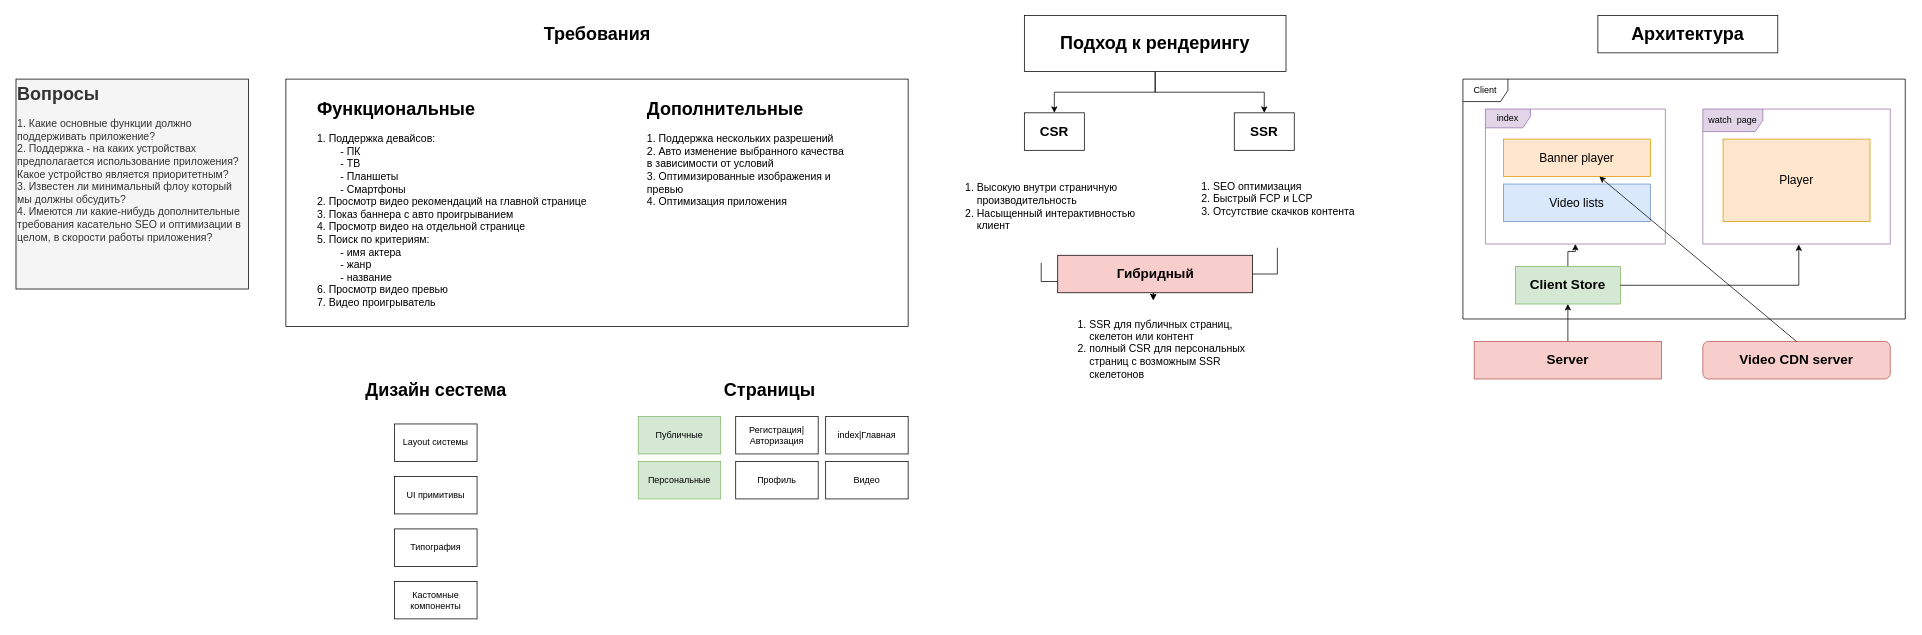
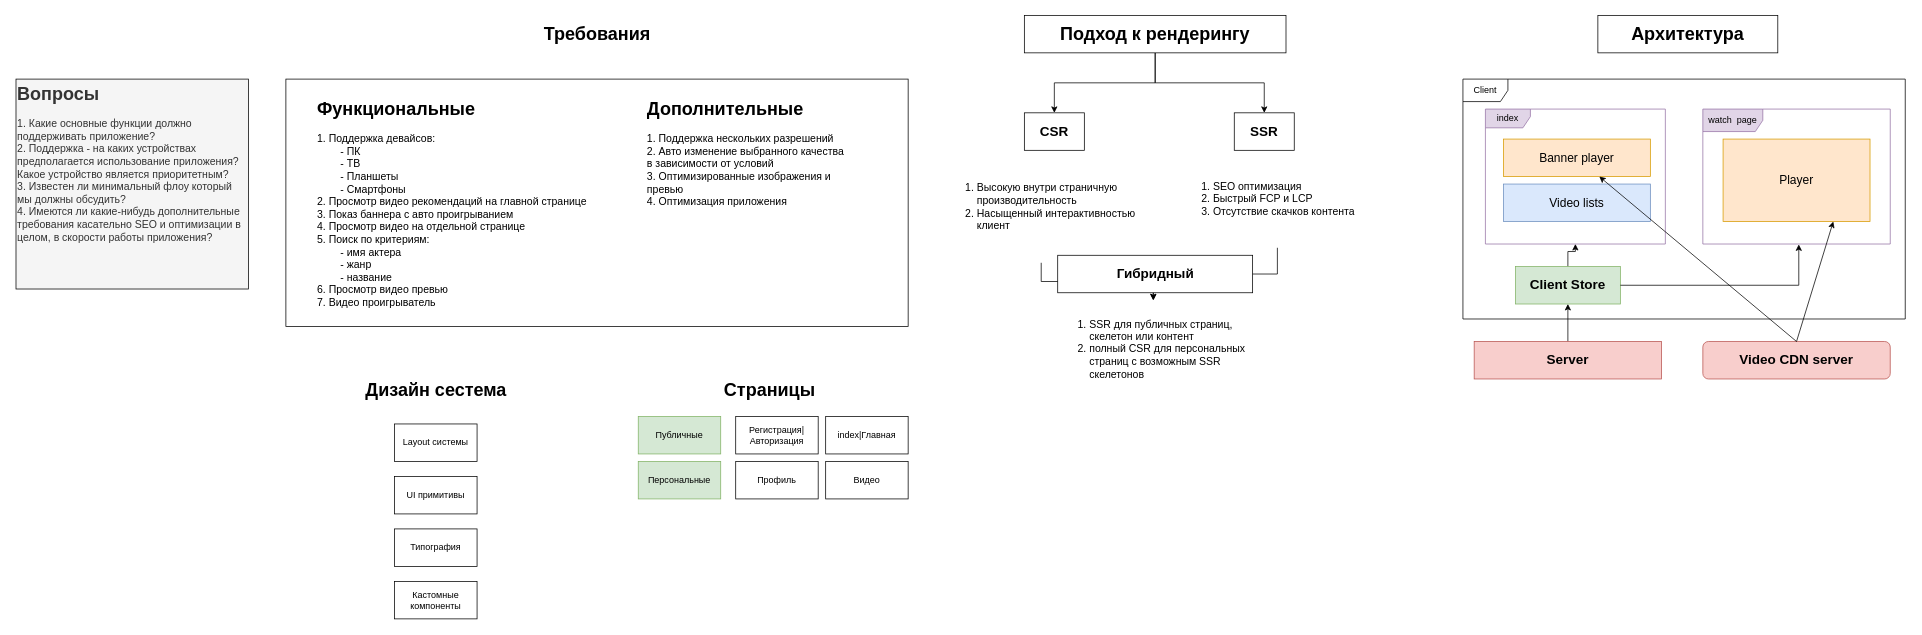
- <mxCell id="19" value="&lt;span style=&quot;font-size: 24px; font-weight: 700; text-wrap-mode: nowrap;&quot;&gt;Подход к рендерингу&lt;/span&gt;" style="html=1;whiteSpace=wrap;" vertex="1" parent="1"><mxGeometry x="1365" y="20" width="349" height="75" as="geometry" /></mxCell>
+ <mxCell id="19" value="&lt;span style=&quot;font-size: 24px; font-weight: 700; text-wrap-mode: nowrap;&quot;&gt;Подход к рендерингу&lt;/span&gt;" style="html=1;whiteSpace=wrap;" vertex="1" parent="1"><mxGeometry x="1365" y="20" width="349" height="50" as="geometry" /></mxCell>
- <mxCell id="28" value="&lt;span style=&quot;font-size: 18px; text-wrap-mode: nowrap;&quot;&gt;&lt;b style=&quot;font-size: 18px;&quot;&gt;Гибридный&lt;/b&gt;&lt;/span&gt;" style="html=1;whiteSpace=wrap;fontSize=18;fillColor=#f8cecc;" vertex="1" parent="1"><mxGeometry x="1409.5" y="340" width="260" height="50" as="geometry" /></mxCell>
+ <mxCell id="28" value="&lt;span style=&quot;font-size: 18px; text-wrap-mode: nowrap;&quot;&gt;&lt;b style=&quot;font-size: 18px;&quot;&gt;Гибридный&lt;/b&gt;&lt;/span&gt;" style="html=1;whiteSpace=wrap;fontSize=18;" vertex="1" parent="1"><mxGeometry x="1409.5" y="340" width="260" height="50" as="geometry" /></mxCell>
+ <mxCell id="44" value="" style="endArrow=classic;html=1;rounded=0;exitX=0.5;exitY=0;exitDx=0;exitDy=0;entryX=0.75;entryY=1;entryDx=0;entryDy=0;" edge="1" parent="1" source="41" target="38"><mxGeometry width="50" height="50" relative="1" as="geometry"><mxPoint x="2405" y="465" as="sourcePoint" /><mxPoint x="2142" y="245" as="targetPoint" /></mxGeometry></mxCell>
